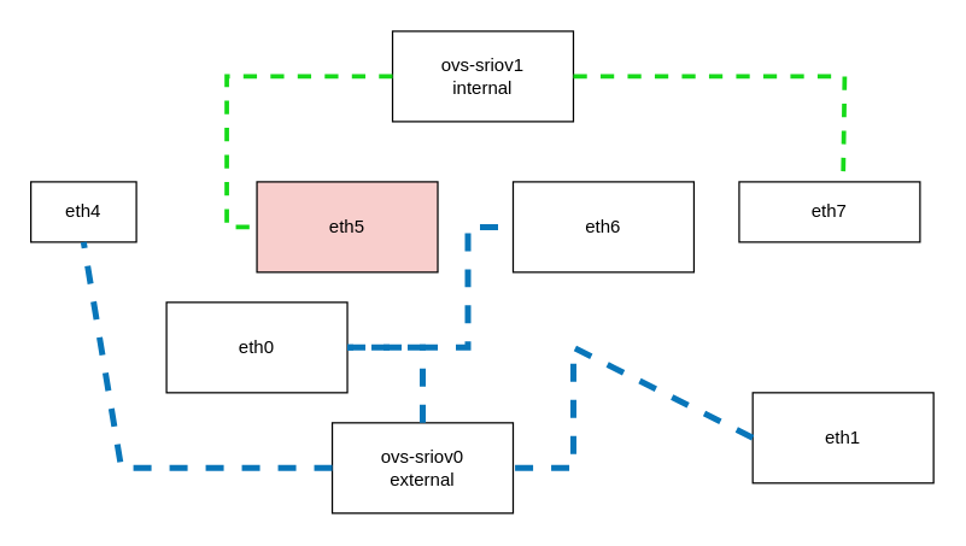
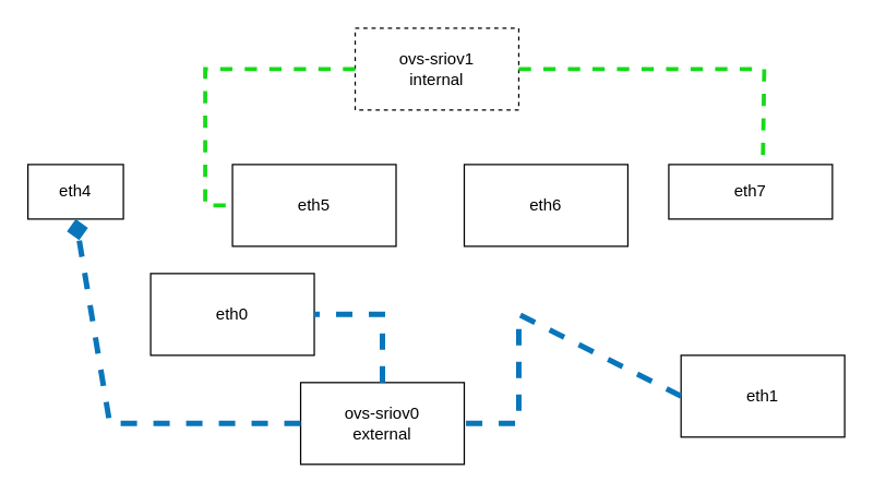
- <mxCell id="3" value="ovs-sriov1&lt;br&gt;internal" style="rounded=0;whiteSpace=wrap;html=1;" vertex="1" parent="1"><mxGeometry x="260" y="20" width="120" height="60" as="geometry" /></mxCell>
+ <mxCell id="3" value="ovs-sriov1&lt;br&gt;internal" style="rounded=0;whiteSpace=wrap;html=1;dashed=1;" vertex="1" parent="1"><mxGeometry x="260" y="20" width="120" height="60" as="geometry" /></mxCell>
- <mxCell id="7" value="eth5" style="rounded=0;whiteSpace=wrap;html=1;fillColor=#f8cecc;" vertex="1" parent="1"><mxGeometry x="170" y="120" width="120" height="60" as="geometry" /></mxCell>
+ <mxCell id="7" value="eth5" style="rounded=0;whiteSpace=wrap;html=1;" vertex="1" parent="1"><mxGeometry x="170" y="120" width="120" height="60" as="geometry" /></mxCell>
- <mxCell id="10" value="" style="endArrow=none;html=1;rounded=0;entryX=0.5;entryY=1;entryDx=0;entryDy=0;exitX=0;exitY=0.5;exitDx=0;exitDy=0;dashed=1;strokeColor=#0876ba;strokeWidth=4;" edge="1" parent="1" source="2" target="6"><mxGeometry width="50" height="50" relative="1" as="geometry"><mxPoint x="30" y="320" as="sourcePoint" /><mxPoint x="80" y="270" as="targetPoint" /><Array as="points"><mxPoint x="80" y="310" /></Array></mxGeometry></mxCell>
+ <mxCell id="10" value="" style="endArrow=diamond;html=1;rounded=0;entryX=0.5;entryY=1;entryDx=0;entryDy=0;exitX=0;exitY=0.5;exitDx=0;exitDy=0;dashed=1;strokeColor=#0876ba;strokeWidth=4;" edge="1" parent="1" source="2" target="6"><mxGeometry width="50" height="50" relative="1" as="geometry"><mxPoint x="30" y="320" as="sourcePoint" /><mxPoint x="80" y="270" as="targetPoint" /><Array as="points"><mxPoint x="80" y="310" /></Array></mxGeometry></mxCell>
- <mxCell id="14" value="" style="endArrow=none;dashed=1;html=1;rounded=0;entryX=0;entryY=0.5;entryDx=0;entryDy=0;exitX=1;exitY=0.5;exitDx=0;exitDy=0;strokeColor=#0876ba;strokeWidth=4;" edge="1" parent="1" source="4" target="8"><mxGeometry width="50" height="50" relative="1" as="geometry"><mxPoint x="450" y="470" as="sourcePoint" /><mxPoint x="500" y="420" as="targetPoint" /><Array as="points"><mxPoint x="310" y="230" /><mxPoint x="310" y="150" /></Array></mxGeometry></mxCell>
